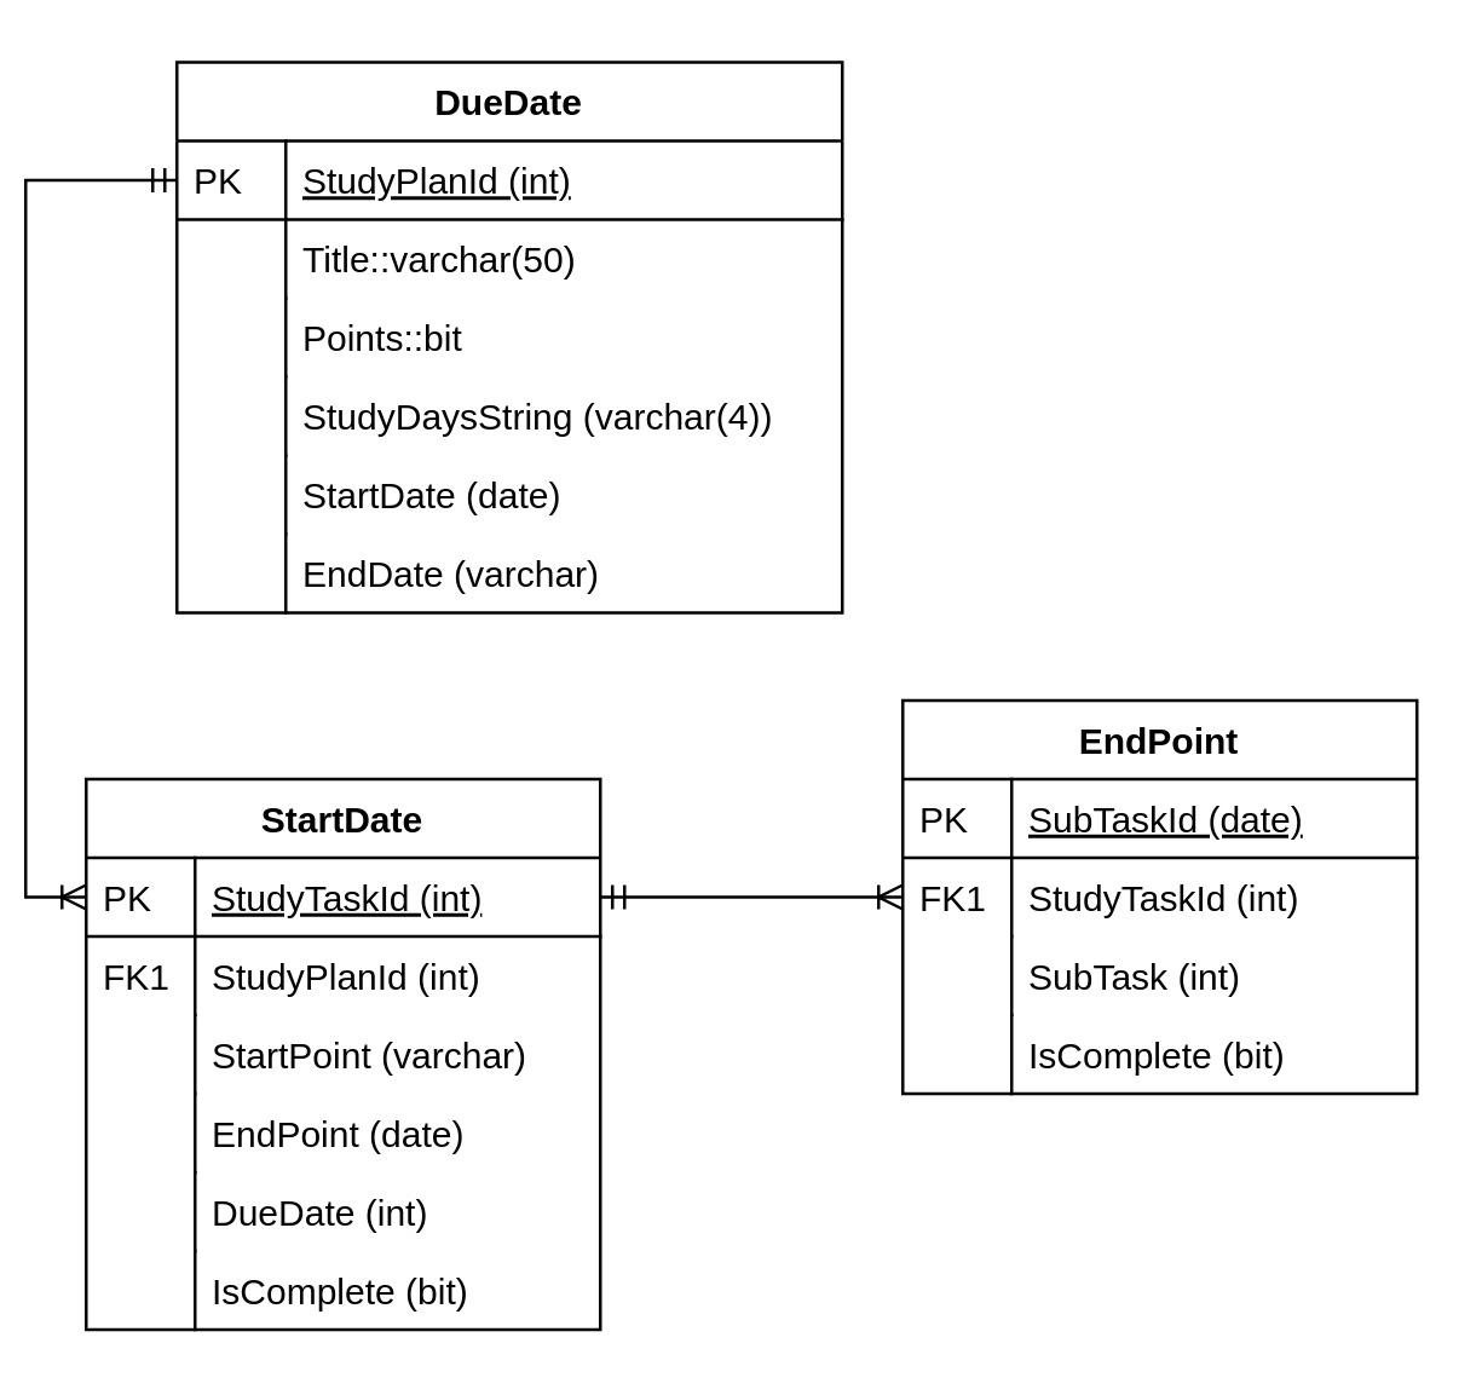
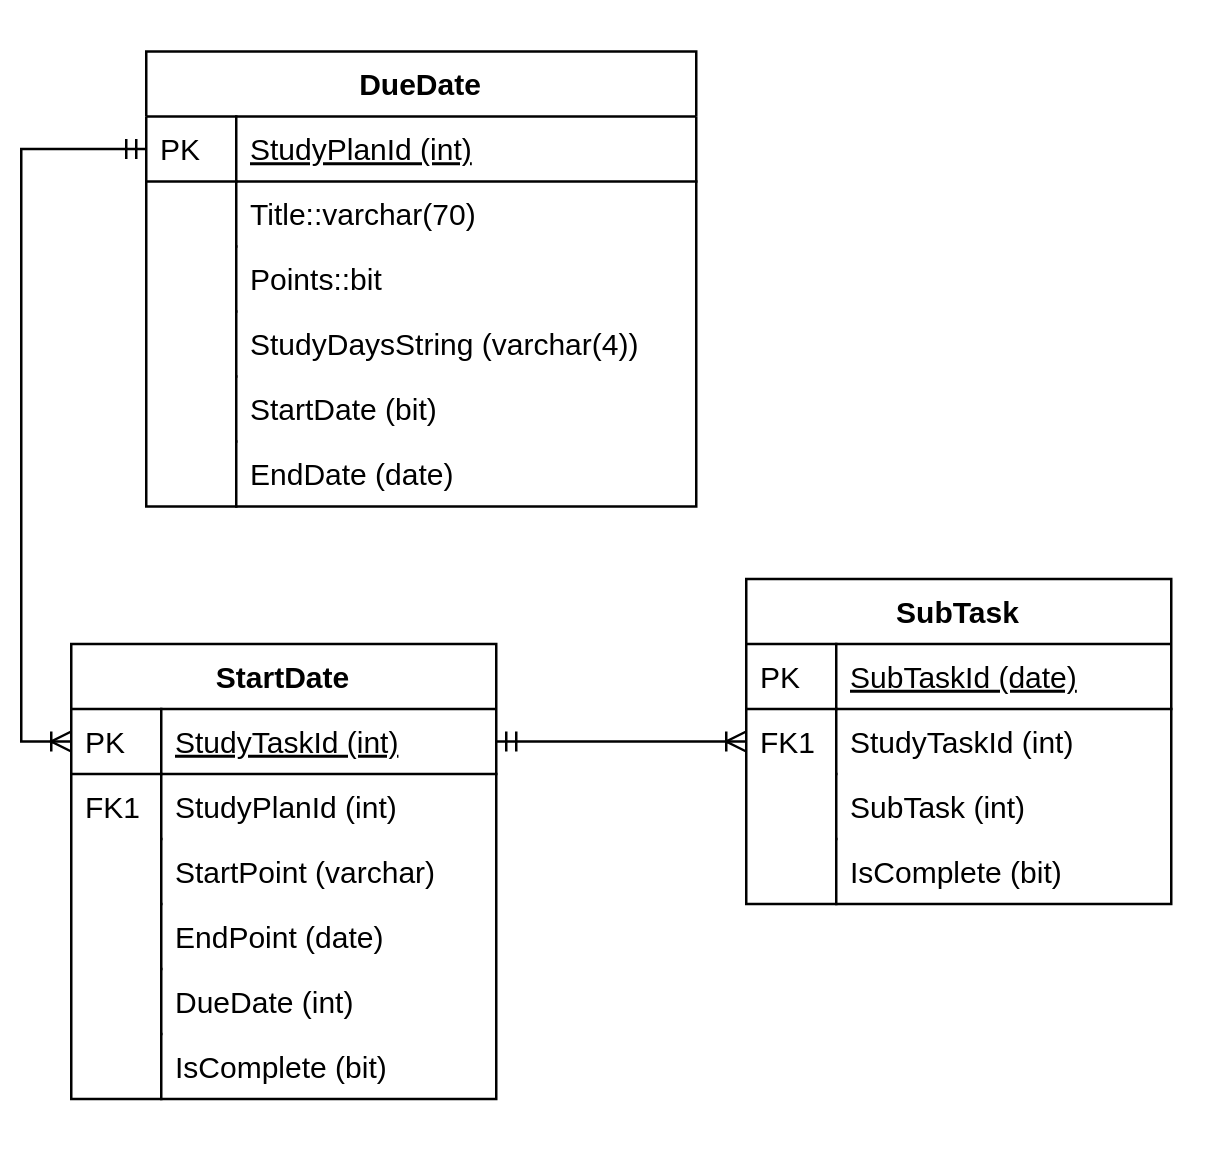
- <mxCell id="5" value="Title::varchar(50)" style="shape=partialRectangle;top=0;left=0;right=0;bottom=0;align=left;verticalAlign=top;fillColor=none;spacingLeft=40;spacingRight=4;overflow=hidden;rotatable=0;points=[[0,0.5],[1,0.5]];portConstraint=eastwest;dropTarget=0;rounded=0;shadow=0;strokeWidth=1;" parent="2" vertex="1"><mxGeometry y="52" width="220" height="26" as="geometry" /></mxCell>
+ <mxCell id="5" value="Title::varchar(70)" style="shape=partialRectangle;top=0;left=0;right=0;bottom=0;align=left;verticalAlign=top;fillColor=none;spacingLeft=40;spacingRight=4;overflow=hidden;rotatable=0;points=[[0,0.5],[1,0.5]];portConstraint=eastwest;dropTarget=0;rounded=0;shadow=0;strokeWidth=1;" parent="2" vertex="1"><mxGeometry y="52" width="220" height="26" as="geometry" /></mxCell>
- <mxCell id="11" value="StartDate (date)" style="shape=partialRectangle;top=0;left=0;right=0;bottom=0;align=left;verticalAlign=top;fillColor=none;spacingLeft=40;spacingRight=4;overflow=hidden;rotatable=0;points=[[0,0.5],[1,0.5]];portConstraint=eastwest;dropTarget=0;rounded=0;shadow=0;strokeWidth=1;" parent="2" vertex="1"><mxGeometry y="130" width="220" height="26" as="geometry" /></mxCell>
+ <mxCell id="11" value="StartDate (bit)" style="shape=partialRectangle;top=0;left=0;right=0;bottom=0;align=left;verticalAlign=top;fillColor=none;spacingLeft=40;spacingRight=4;overflow=hidden;rotatable=0;points=[[0,0.5],[1,0.5]];portConstraint=eastwest;dropTarget=0;rounded=0;shadow=0;strokeWidth=1;" parent="2" vertex="1"><mxGeometry y="130" width="220" height="26" as="geometry" /></mxCell>
- <mxCell id="13" value="EndDate (varchar)" style="shape=partialRectangle;top=0;left=0;right=0;bottom=0;align=left;verticalAlign=top;fillColor=none;spacingLeft=40;spacingRight=4;overflow=hidden;rotatable=0;points=[[0,0.5],[1,0.5]];portConstraint=eastwest;dropTarget=0;rounded=0;shadow=0;strokeWidth=1;" parent="2" vertex="1"><mxGeometry y="156" width="220" height="26" as="geometry" /></mxCell>
+ <mxCell id="13" value="EndDate (date)" style="shape=partialRectangle;top=0;left=0;right=0;bottom=0;align=left;verticalAlign=top;fillColor=none;spacingLeft=40;spacingRight=4;overflow=hidden;rotatable=0;points=[[0,0.5],[1,0.5]];portConstraint=eastwest;dropTarget=0;rounded=0;shadow=0;strokeWidth=1;" parent="2" vertex="1"><mxGeometry y="156" width="220" height="26" as="geometry" /></mxCell>
- <mxCell id="28" value="EndPoint" style="swimlane;fontStyle=1;childLayout=stackLayout;horizontal=1;startSize=26;horizontalStack=0;resizeParent=1;resizeLast=0;collapsible=1;marginBottom=0;rounded=0;shadow=0;strokeWidth=1;" parent="1" vertex="1"><mxGeometry x="290" y="231" width="170" height="130" as="geometry"><mxRectangle x="20" y="80" width="160" height="26" as="alternateBounds" /></mxGeometry></mxCell>
+ <mxCell id="28" value="SubTask" style="swimlane;fontStyle=1;childLayout=stackLayout;horizontal=1;startSize=26;horizontalStack=0;resizeParent=1;resizeLast=0;collapsible=1;marginBottom=0;rounded=0;shadow=0;strokeWidth=1;" parent="1" vertex="1"><mxGeometry x="290" y="231" width="170" height="130" as="geometry"><mxRectangle x="20" y="80" width="160" height="26" as="alternateBounds" /></mxGeometry></mxCell>
